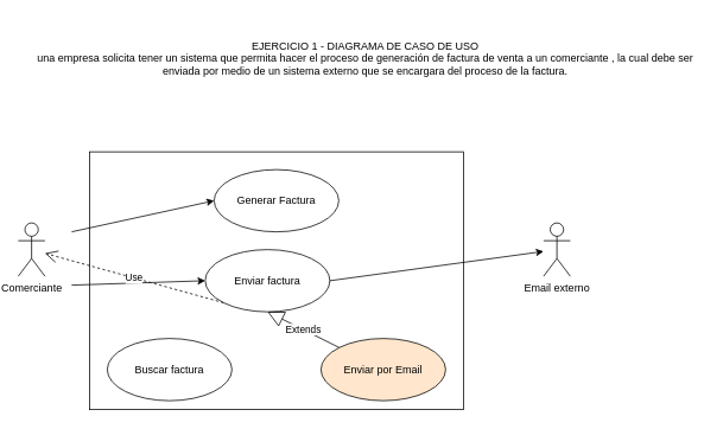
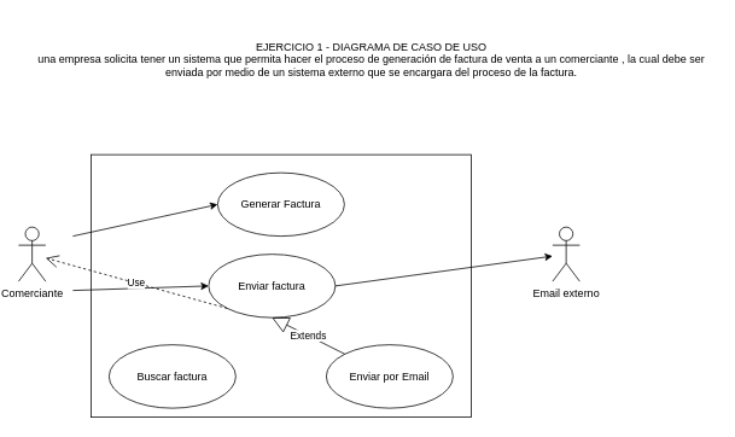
- <mxCell id="11" value="Enviar por Email" style="ellipse;whiteSpace=wrap;html=1;fillColor=#ffe6cc;" vertex="1" parent="1"><mxGeometry x="360" y="380" width="140" height="70" as="geometry" /></mxCell>
+ <mxCell id="11" value="Enviar por Email" style="ellipse;whiteSpace=wrap;html=1;" vertex="1" parent="1"><mxGeometry x="360" y="380" width="140" height="70" as="geometry" /></mxCell>
